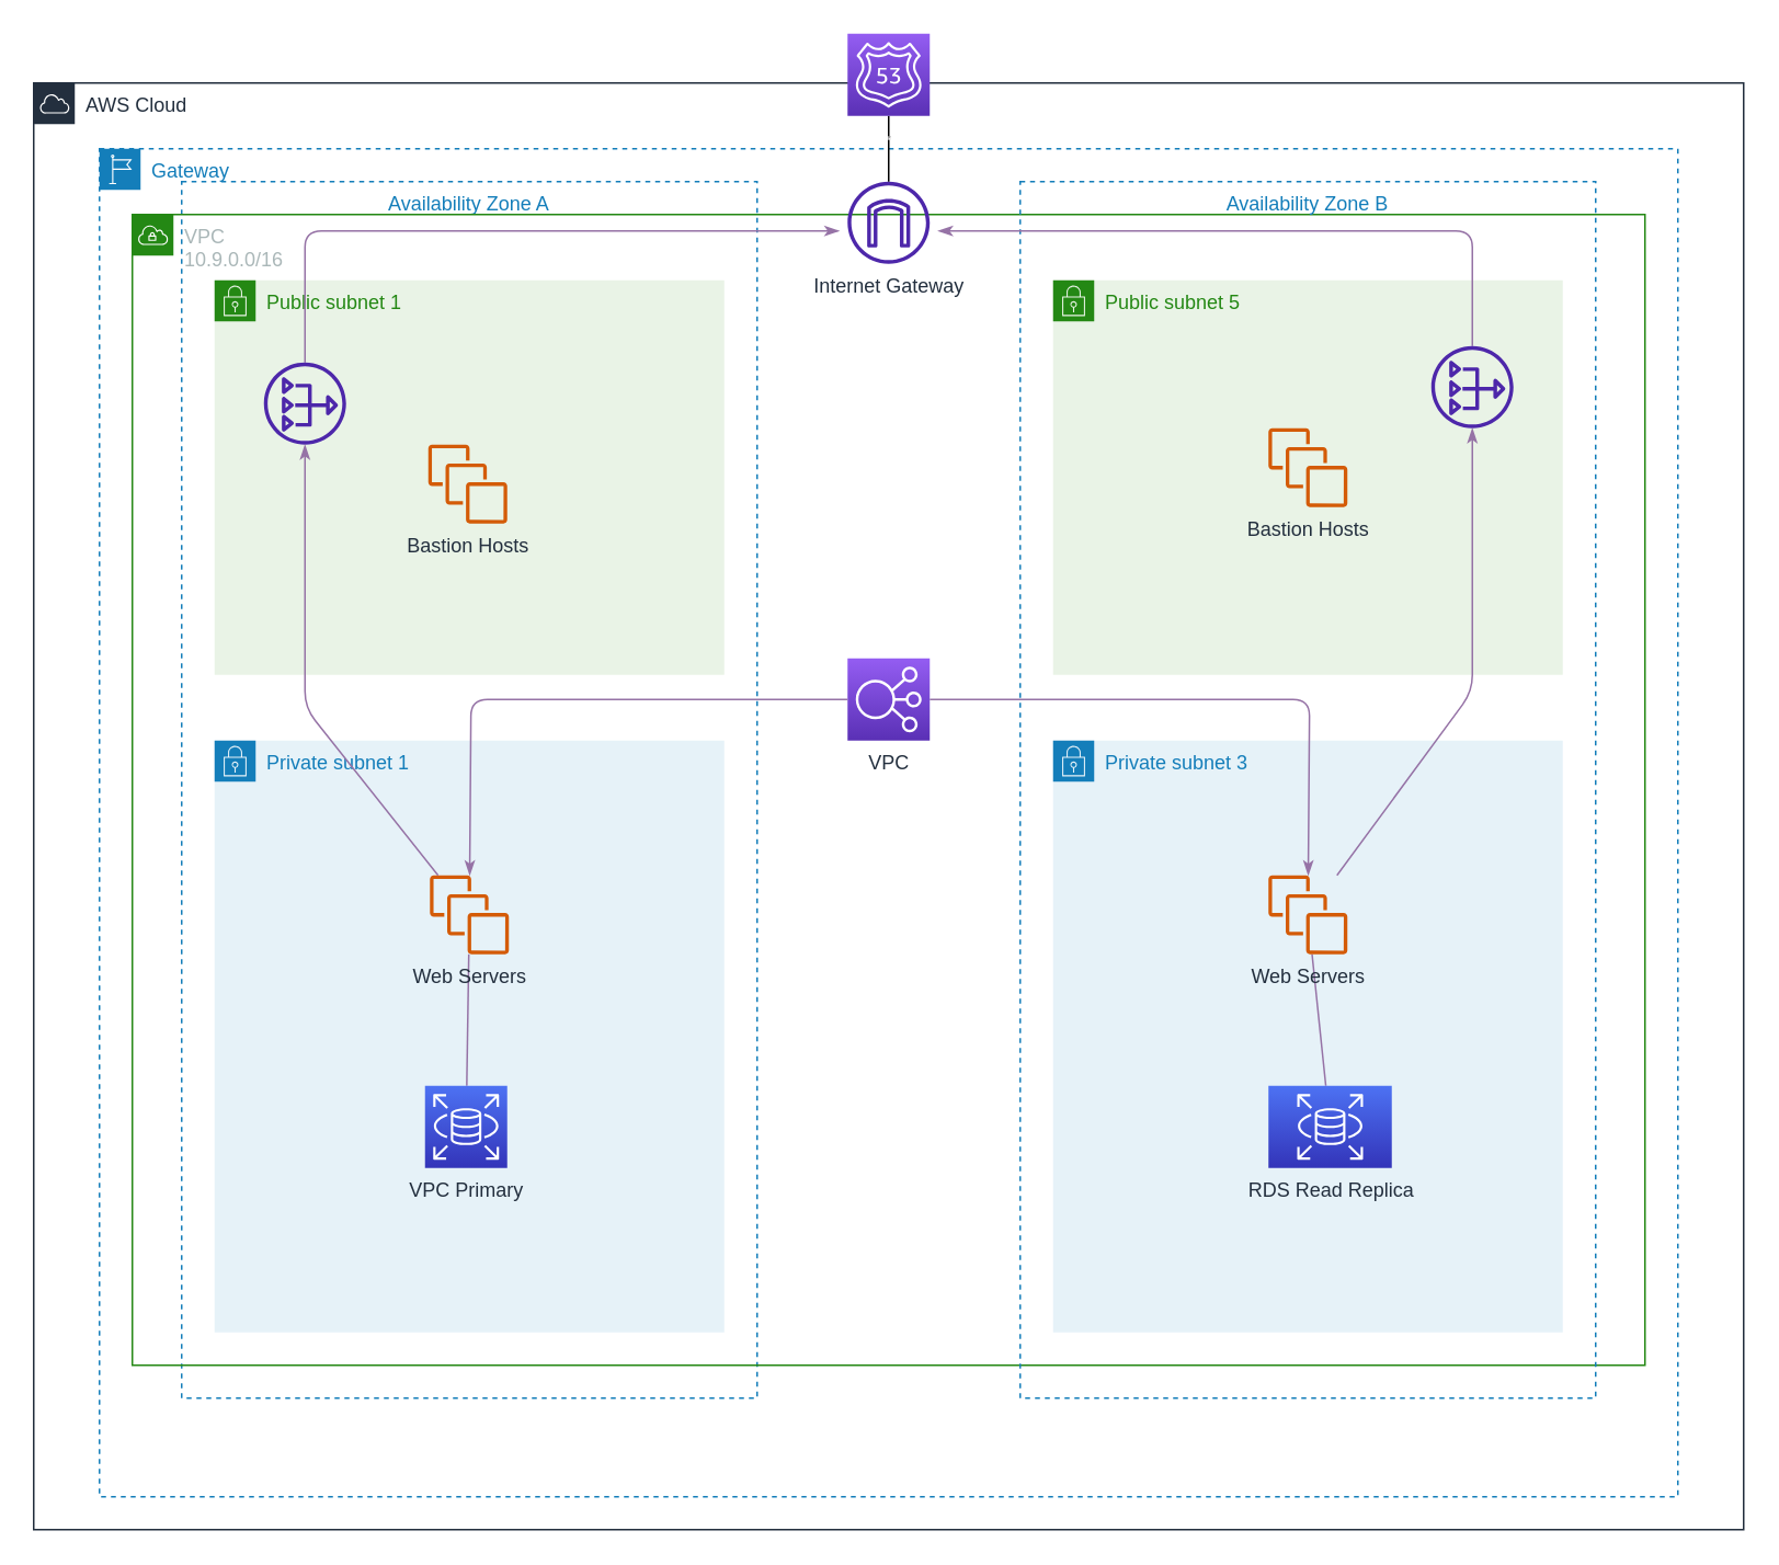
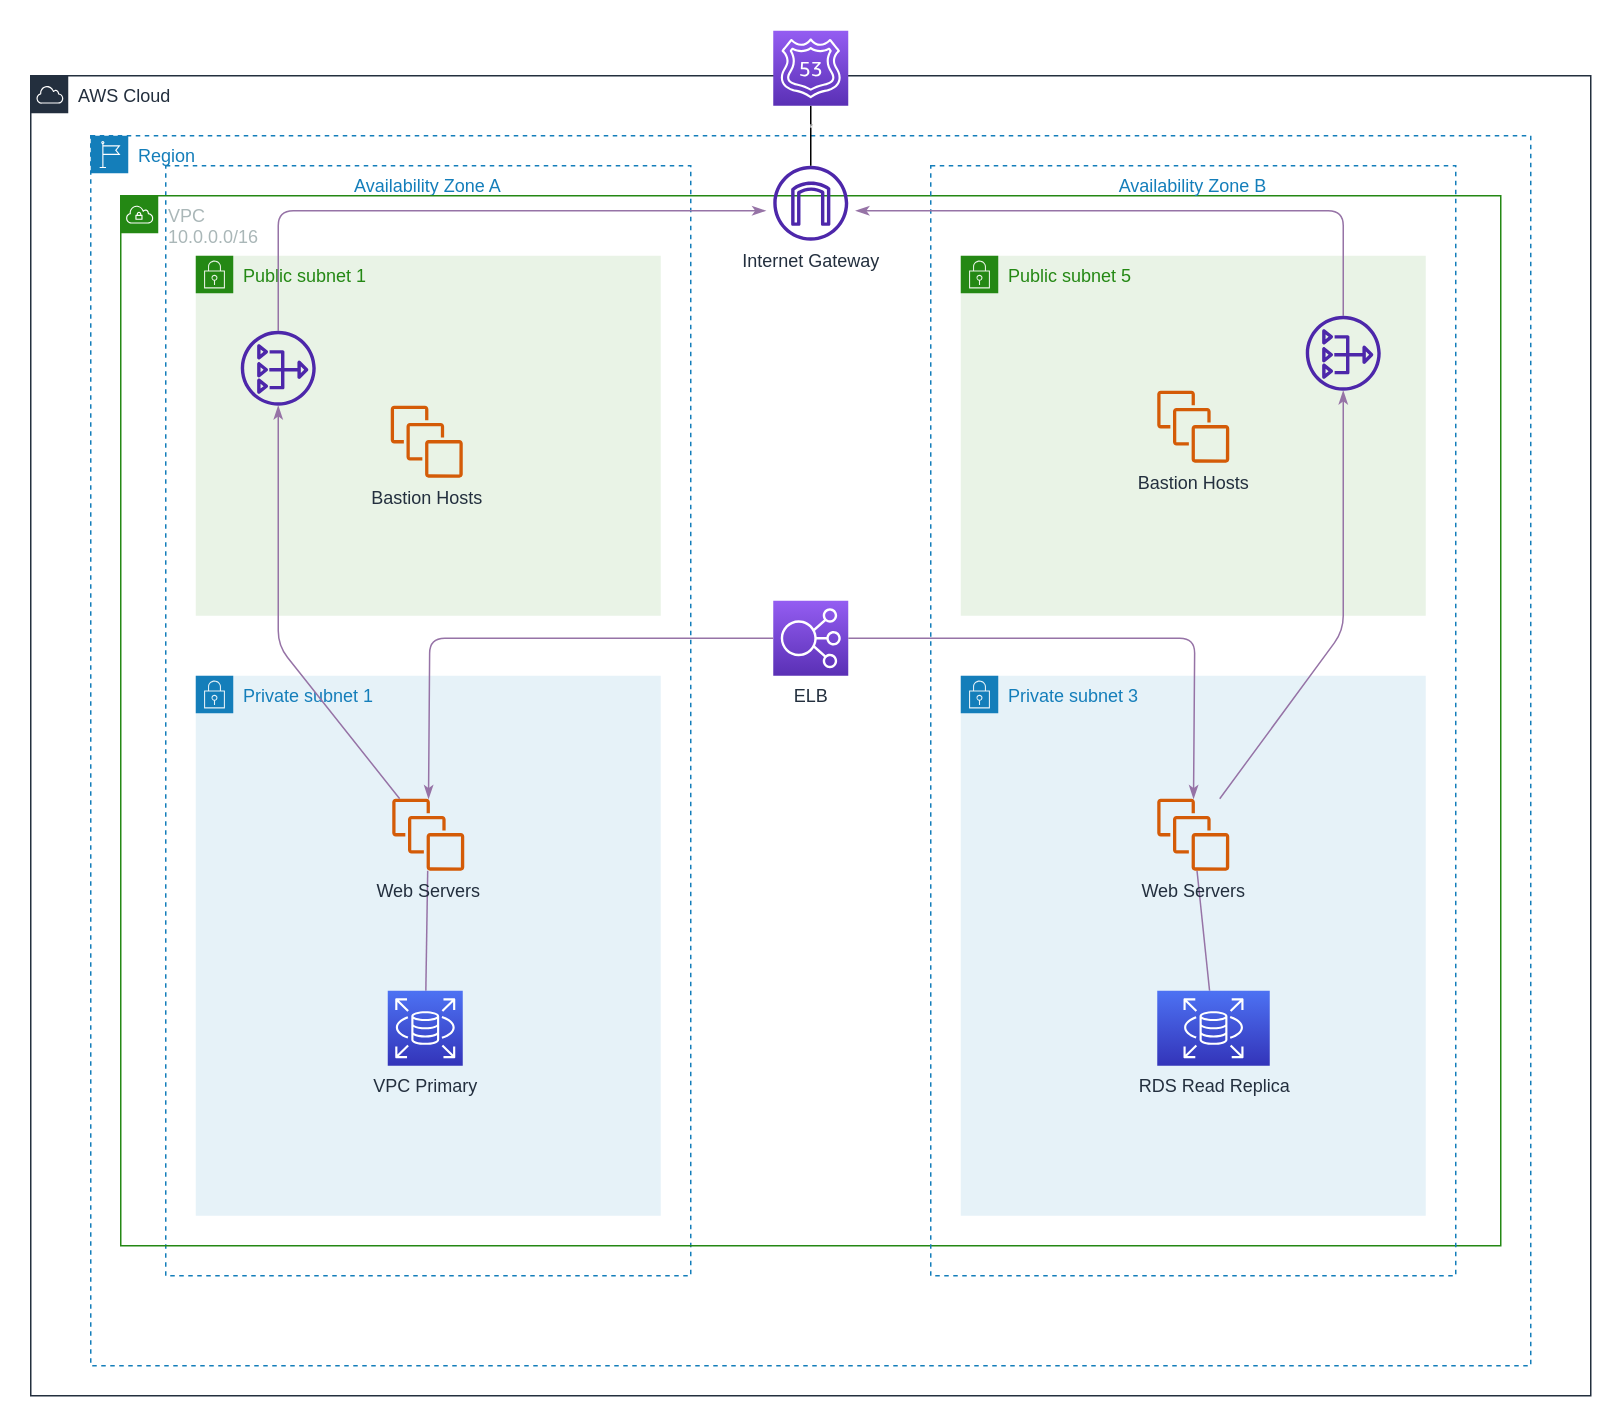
- <mxCell id="4" value="Gateway" style="points=[[0,0],[0.25,0],[0.5,0],[0.75,0],[1,0],[1,0.25],[1,0.5],[1,0.75],[1,1],[0.75,1],[0.5,1],[0.25,1],[0,1],[0,0.75],[0,0.5],[0,0.25]];outlineConnect=0;gradientColor=none;html=1;whiteSpace=wrap;fontSize=12;fontStyle=0;container=1;pointerEvents=0;collapsible=0;recursiveResize=0;shape=mxgraph.aws4.group;grIcon=mxgraph.aws4.group_region;strokeColor=#147EBA;fillColor=none;verticalAlign=top;align=left;spacingLeft=30;fontColor=#147EBA;dashed=1;" vertex="1" parent="2"><mxGeometry x="40" y="40" width="960" height="820" as="geometry" /></mxCell>
+ <mxCell id="4" value="Region" style="points=[[0,0],[0.25,0],[0.5,0],[0.75,0],[1,0],[1,0.25],[1,0.5],[1,0.75],[1,1],[0.75,1],[0.5,1],[0.25,1],[0,1],[0,0.75],[0,0.5],[0,0.25]];outlineConnect=0;gradientColor=none;html=1;whiteSpace=wrap;fontSize=12;fontStyle=0;container=1;pointerEvents=0;collapsible=0;recursiveResize=0;shape=mxgraph.aws4.group;grIcon=mxgraph.aws4.group_region;strokeColor=#147EBA;fillColor=none;verticalAlign=top;align=left;spacingLeft=30;fontColor=#147EBA;dashed=1;" vertex="1" parent="2"><mxGeometry x="40" y="40" width="960" height="820" as="geometry" /></mxCell>
- <mxCell id="5" value="VPC&lt;br&gt;10.9.0.0/16" style="points=[[0,0],[0.25,0],[0.5,0],[0.75,0],[1,0],[1,0.25],[1,0.5],[1,0.75],[1,1],[0.75,1],[0.5,1],[0.25,1],[0,1],[0,0.75],[0,0.5],[0,0.25]];outlineConnect=0;gradientColor=none;html=1;whiteSpace=wrap;fontSize=12;fontStyle=0;container=1;pointerEvents=0;collapsible=0;recursiveResize=0;shape=mxgraph.aws4.group;grIcon=mxgraph.aws4.group_vpc;strokeColor=#248814;fillColor=none;verticalAlign=top;align=left;spacingLeft=30;fontColor=#AAB7B8;dashed=0;movable=1;resizable=1;rotatable=1;deletable=1;editable=1;connectable=1;" vertex="1" parent="4"><mxGeometry x="20" y="40" width="920" height="700" as="geometry" /></mxCell>
+ <mxCell id="5" value="VPC&lt;br&gt;10.0.0.0/16" style="points=[[0,0],[0.25,0],[0.5,0],[0.75,0],[1,0],[1,0.25],[1,0.5],[1,0.75],[1,1],[0.75,1],[0.5,1],[0.25,1],[0,1],[0,0.75],[0,0.5],[0,0.25]];outlineConnect=0;gradientColor=none;html=1;whiteSpace=wrap;fontSize=12;fontStyle=0;container=1;pointerEvents=0;collapsible=0;recursiveResize=0;shape=mxgraph.aws4.group;grIcon=mxgraph.aws4.group_vpc;strokeColor=#248814;fillColor=none;verticalAlign=top;align=left;spacingLeft=30;fontColor=#AAB7B8;dashed=0;movable=1;resizable=1;rotatable=1;deletable=1;editable=1;connectable=1;" vertex="1" parent="4"><mxGeometry x="20" y="40" width="920" height="700" as="geometry" /></mxCell>
- <mxCell id="6" value="VPC" style="sketch=0;points=[[0,0,0],[0.25,0,0],[0.5,0,0],[0.75,0,0],[1,0,0],[0,1,0],[0.25,1,0],[0.5,1,0],[0.75,1,0],[1,1,0],[0,0.25,0],[0,0.5,0],[0,0.75,0],[1,0.25,0],[1,0.5,0],[1,0.75,0]];outlineConnect=0;fontColor=#232F3E;gradientColor=#945DF2;gradientDirection=north;fillColor=#5A30B5;strokeColor=#ffffff;dashed=0;verticalLabelPosition=bottom;verticalAlign=top;align=center;html=1;fontSize=12;fontStyle=0;aspect=fixed;shape=mxgraph.aws4.resourceIcon;resIcon=mxgraph.aws4.elastic_load_balancing;shadow=0;" vertex="1" parent="5"><mxGeometry x="435" y="270" width="50" height="50" as="geometry" /></mxCell>
+ <mxCell id="6" value="ELB" style="sketch=0;points=[[0,0,0],[0.25,0,0],[0.5,0,0],[0.75,0,0],[1,0,0],[0,1,0],[0.25,1,0],[0.5,1,0],[0.75,1,0],[1,1,0],[0,0.25,0],[0,0.5,0],[0,0.75,0],[1,0.25,0],[1,0.5,0],[1,0.75,0]];outlineConnect=0;fontColor=#232F3E;gradientColor=#945DF2;gradientDirection=north;fillColor=#5A30B5;strokeColor=#ffffff;dashed=0;verticalLabelPosition=bottom;verticalAlign=top;align=center;html=1;fontSize=12;fontStyle=0;aspect=fixed;shape=mxgraph.aws4.resourceIcon;resIcon=mxgraph.aws4.elastic_load_balancing;shadow=0;" vertex="1" parent="5"><mxGeometry x="435" y="270" width="50" height="50" as="geometry" /></mxCell>
